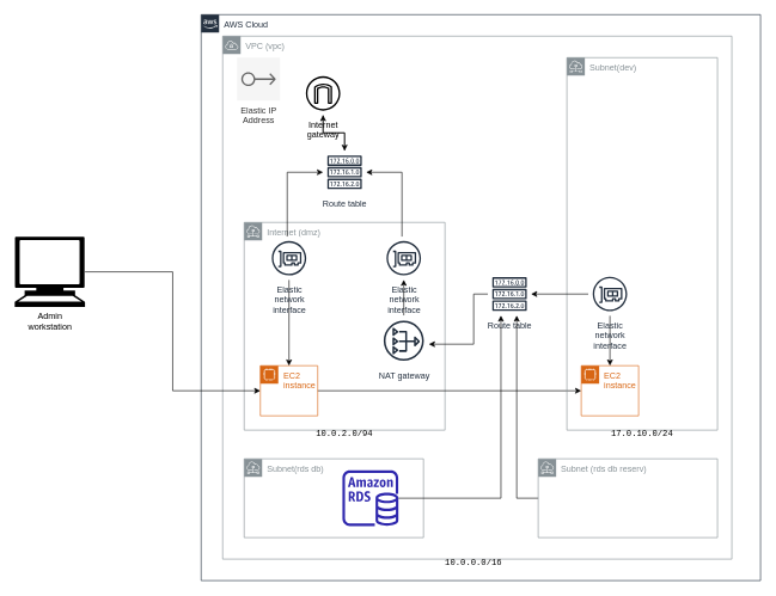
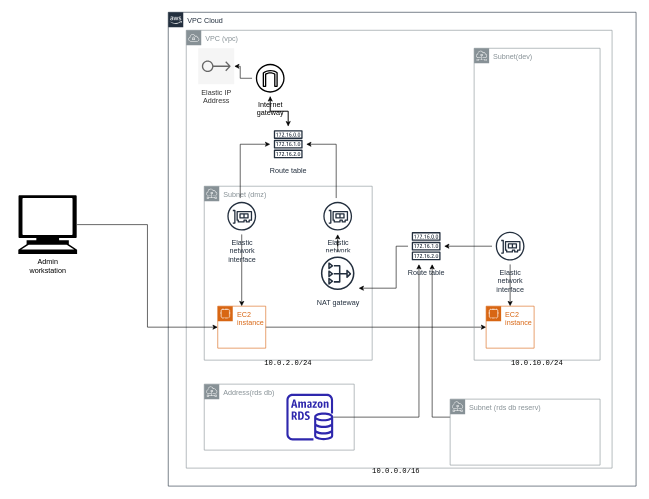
- <mxCell id="2" value="AWS Cloud" style="points=[[0,0],[0.25,0],[0.5,0],[0.75,0],[1,0],[1,0.25],[1,0.5],[1,0.75],[1,1],[0.75,1],[0.5,1],[0.25,1],[0,1],[0,0.75],[0,0.5],[0,0.25]];outlineConnect=0;gradientColor=none;html=1;whiteSpace=wrap;fontSize=12;fontStyle=0;shape=mxgraph.aws4.group;grIcon=mxgraph.aws4.group_aws_cloud_alt;strokeColor=#232F3E;fillColor=none;verticalAlign=top;align=left;spacingLeft=30;fontColor=#232F3E;dashed=0;labelBackgroundColor=#ffffff;container=1;pointerEvents=0;collapsible=0;recursiveResize=0;" parent="1" vertex="1"><mxGeometry x="280" y="20" width="780" height="790" as="geometry" /></mxCell>
+ <mxCell id="2" value="VPC Cloud" style="points=[[0,0],[0.25,0],[0.5,0],[0.75,0],[1,0],[1,0.25],[1,0.5],[1,0.75],[1,1],[0.75,1],[0.5,1],[0.25,1],[0,1],[0,0.75],[0,0.5],[0,0.25]];outlineConnect=0;gradientColor=none;html=1;whiteSpace=wrap;fontSize=12;fontStyle=0;shape=mxgraph.aws4.group;grIcon=mxgraph.aws4.group_aws_cloud_alt;strokeColor=#232F3E;fillColor=none;verticalAlign=top;align=left;spacingLeft=30;fontColor=#232F3E;dashed=0;labelBackgroundColor=#ffffff;container=1;pointerEvents=0;collapsible=0;recursiveResize=0;" parent="1" vertex="1"><mxGeometry x="280" y="20" width="780" height="790" as="geometry" /></mxCell>
+ <mxCell id="6" value="" style="edgeStyle=orthogonalEdgeStyle;rounded=0;orthogonalLoop=1;jettySize=auto;html=1;" parent="2" source="8" target="16" edge="1"><mxGeometry relative="1" as="geometry" /></mxCell>
- <mxCell id="5" value="Internet (dmz)" style="sketch=0;outlineConnect=0;gradientColor=none;html=1;whiteSpace=wrap;fontSize=12;fontStyle=0;shape=mxgraph.aws4.group;grIcon=mxgraph.aws4.group_subnet;strokeColor=#879196;fillColor=none;verticalAlign=top;align=left;spacingLeft=30;fontColor=#879196;dashed=0;" parent="2" vertex="1"><mxGeometry x="60" y="290" width="280" height="290" as="geometry" /></mxCell>
+ <mxCell id="5" value="Subnet (dmz)" style="sketch=0;outlineConnect=0;gradientColor=none;html=1;whiteSpace=wrap;fontSize=12;fontStyle=0;shape=mxgraph.aws4.group;grIcon=mxgraph.aws4.group_subnet;strokeColor=#879196;fillColor=none;verticalAlign=top;align=left;spacingLeft=30;fontColor=#879196;dashed=0;" parent="2" vertex="1"><mxGeometry x="60" y="290" width="280" height="290" as="geometry" /></mxCell>
- <mxCell id="36" value="Admin &lt;br&gt;workstation" style="shape=mxgraph.signs.tech.computer;html=1;pointerEvents=1;fillColor=#000000;strokeColor=none;verticalLabelPosition=bottom;verticalAlign=top;align=center;" parent="1" vertex="1"><mxGeometry x="20" y="330" width="98" height="98" as="geometry" /></mxCell>
+ <mxCell id="36" value="Admin &lt;br&gt;workstation" style="shape=mxgraph.signs.tech.computer;html=1;pointerEvents=1;fillColor=#000000;strokeColor=none;verticalLabelPosition=bottom;verticalAlign=top;align=center;" parent="1" vertex="1"><mxGeometry x="30" y="325" width="98" height="98" as="geometry" /></mxCell>
- <mxCell id="20" value="NAT gateway" style="sketch=0;outlineConnect=0;fontColor=#232F3E;gradientColor=none;strokeColor=#232F3E;fillColor=#ffffff;dashed=0;verticalLabelPosition=bottom;verticalAlign=top;align=center;html=1;fontSize=12;fontStyle=0;aspect=fixed;shape=mxgraph.aws4.resourceIcon;resIcon=mxgraph.aws4.nat_gateway;" parent="2" vertex="1"><mxGeometry x="247.5" y="420" width="70" height="70" as="geometry" /></mxCell>
+ <mxCell id="20" value="NAT gateway" style="sketch=0;outlineConnect=0;fontColor=#232F3E;gradientColor=none;strokeColor=#232F3E;fillColor=#ffffff;dashed=0;verticalLabelPosition=bottom;verticalAlign=top;align=center;html=1;fontSize=12;fontStyle=0;aspect=fixed;shape=mxgraph.aws4.resourceIcon;resIcon=mxgraph.aws4.nat_gateway;" parent="2" vertex="1"><mxGeometry x="247.5" y="400" width="70" height="70" as="geometry" /></mxCell>
- <mxCell id="28" value="&lt;div style=&quot;font-family: Menlo, Monaco, &amp;quot;Courier New&amp;quot;, monospace; line-height: 18px;&quot;&gt;10.0.2.0/94&lt;/div&gt;" style="text;html=1;strokeColor=none;fillColor=none;align=center;verticalAlign=middle;whiteSpace=wrap;rounded=0;" parent="2" vertex="1"><mxGeometry x="170" y="570" width="60" height="30" as="geometry" /></mxCell>
+ <mxCell id="28" value="&lt;div style=&quot;font-family: Menlo, Monaco, &amp;quot;Courier New&amp;quot;, monospace; line-height: 18px;&quot;&gt;10.0.2.0/24&lt;/div&gt;" style="text;html=1;strokeColor=none;fillColor=none;align=center;verticalAlign=middle;whiteSpace=wrap;rounded=0;" parent="2" vertex="1"><mxGeometry x="170" y="570" width="60" height="30" as="geometry" /></mxCell>
- <mxCell id="29" value="&lt;div style=&quot;font-family: Menlo, Monaco, &amp;quot;Courier New&amp;quot;, monospace; line-height: 18px;&quot;&gt;17.0.10.0/24&lt;/div&gt;" style="text;html=1;strokeColor=none;fillColor=none;align=center;verticalAlign=middle;whiteSpace=wrap;rounded=0;" parent="2" vertex="1"><mxGeometry x="585" y="570" width="60" height="30" as="geometry" /></mxCell>
+ <mxCell id="29" value="&lt;div style=&quot;font-family: Menlo, Monaco, &amp;quot;Courier New&amp;quot;, monospace; line-height: 18px;&quot;&gt;10.0.10.0/24&lt;/div&gt;" style="text;html=1;strokeColor=none;fillColor=none;align=center;verticalAlign=middle;whiteSpace=wrap;rounded=0;" parent="2" vertex="1"><mxGeometry x="585" y="570" width="60" height="30" as="geometry" /></mxCell>
- <mxCell id="30" value="Subnet(rds db)" style="sketch=0;outlineConnect=0;gradientColor=none;html=1;whiteSpace=wrap;fontSize=12;fontStyle=0;shape=mxgraph.aws4.group;grIcon=mxgraph.aws4.group_subnet;strokeColor=#879196;fillColor=none;verticalAlign=top;align=left;spacingLeft=30;fontColor=#879196;dashed=0;" vertex="1" parent="2"><mxGeometry x="60" y="620" width="250" height="110" as="geometry" /></mxCell>
+ <mxCell id="30" value="Address(rds db)" style="sketch=0;outlineConnect=0;gradientColor=none;html=1;whiteSpace=wrap;fontSize=12;fontStyle=0;shape=mxgraph.aws4.group;grIcon=mxgraph.aws4.group_subnet;strokeColor=#879196;fillColor=none;verticalAlign=top;align=left;spacingLeft=30;fontColor=#879196;dashed=0;" vertex="1" parent="2"><mxGeometry x="60" y="620" width="250" height="110" as="geometry" /></mxCell>
- <mxCell id="32" value="Subnet (rds db reserv)" style="sketch=0;outlineConnect=0;gradientColor=none;html=1;whiteSpace=wrap;fontSize=12;fontStyle=0;shape=mxgraph.aws4.group;grIcon=mxgraph.aws4.group_subnet;strokeColor=#879196;fillColor=none;verticalAlign=top;align=left;spacingLeft=30;fontColor=#879196;dashed=0;" vertex="1" parent="2"><mxGeometry x="470" y="620" width="250" height="110" as="geometry" /></mxCell>
+ <mxCell id="32" value="Subnet (rds db reserv)" style="sketch=0;outlineConnect=0;gradientColor=none;html=1;whiteSpace=wrap;fontSize=12;fontStyle=0;shape=mxgraph.aws4.group;grIcon=mxgraph.aws4.group_subnet;strokeColor=#879196;fillColor=none;verticalAlign=top;align=left;spacingLeft=30;fontColor=#879196;dashed=0;" vertex="1" parent="2"><mxGeometry x="470" y="645" width="250" height="110" as="geometry" /></mxCell>
